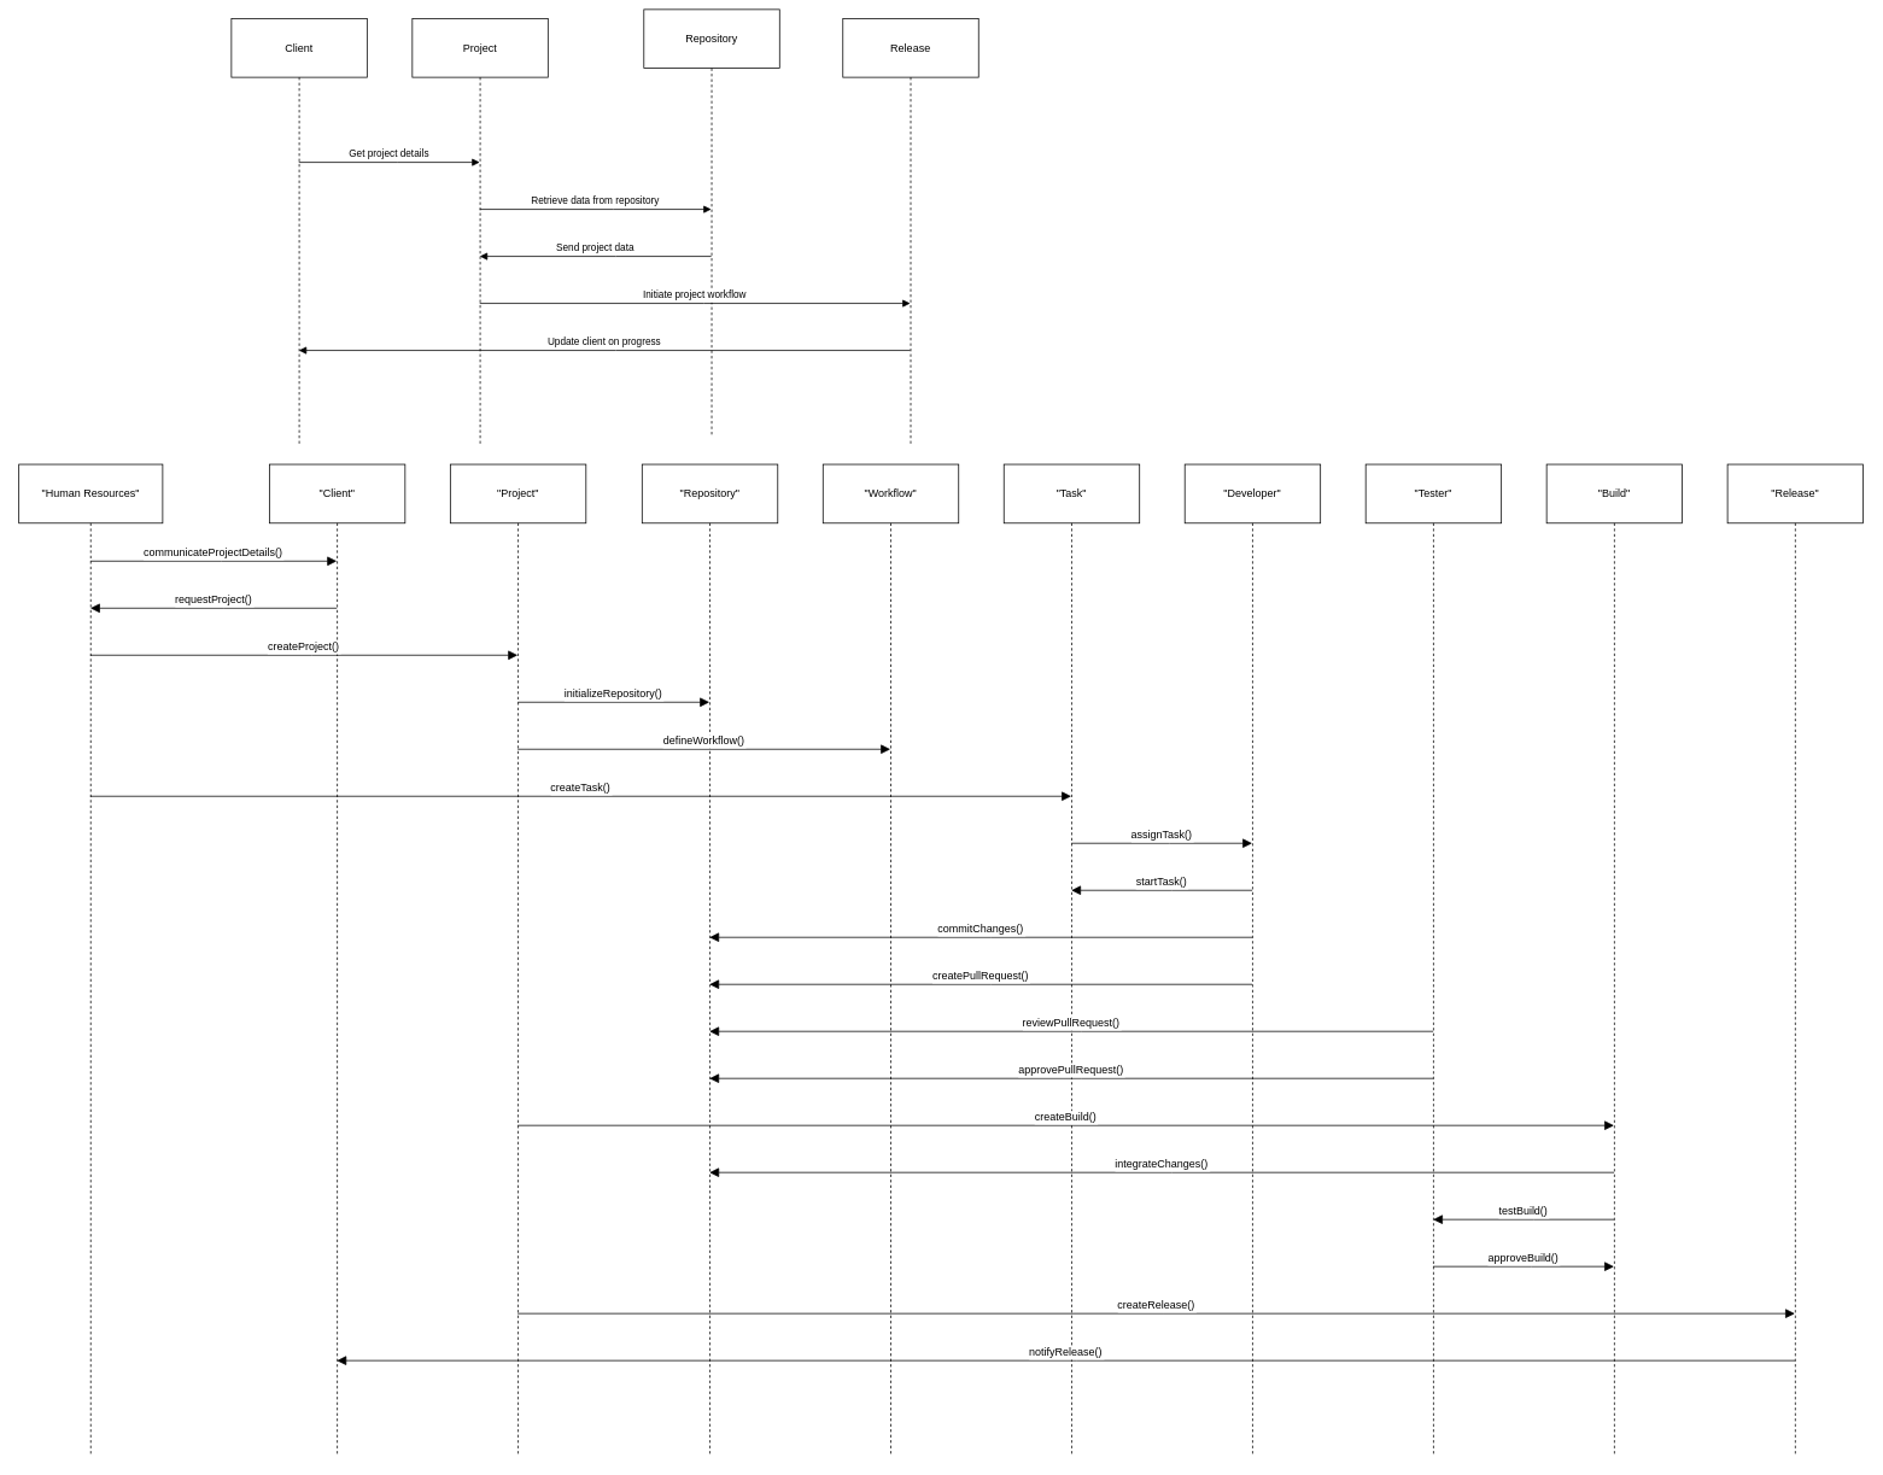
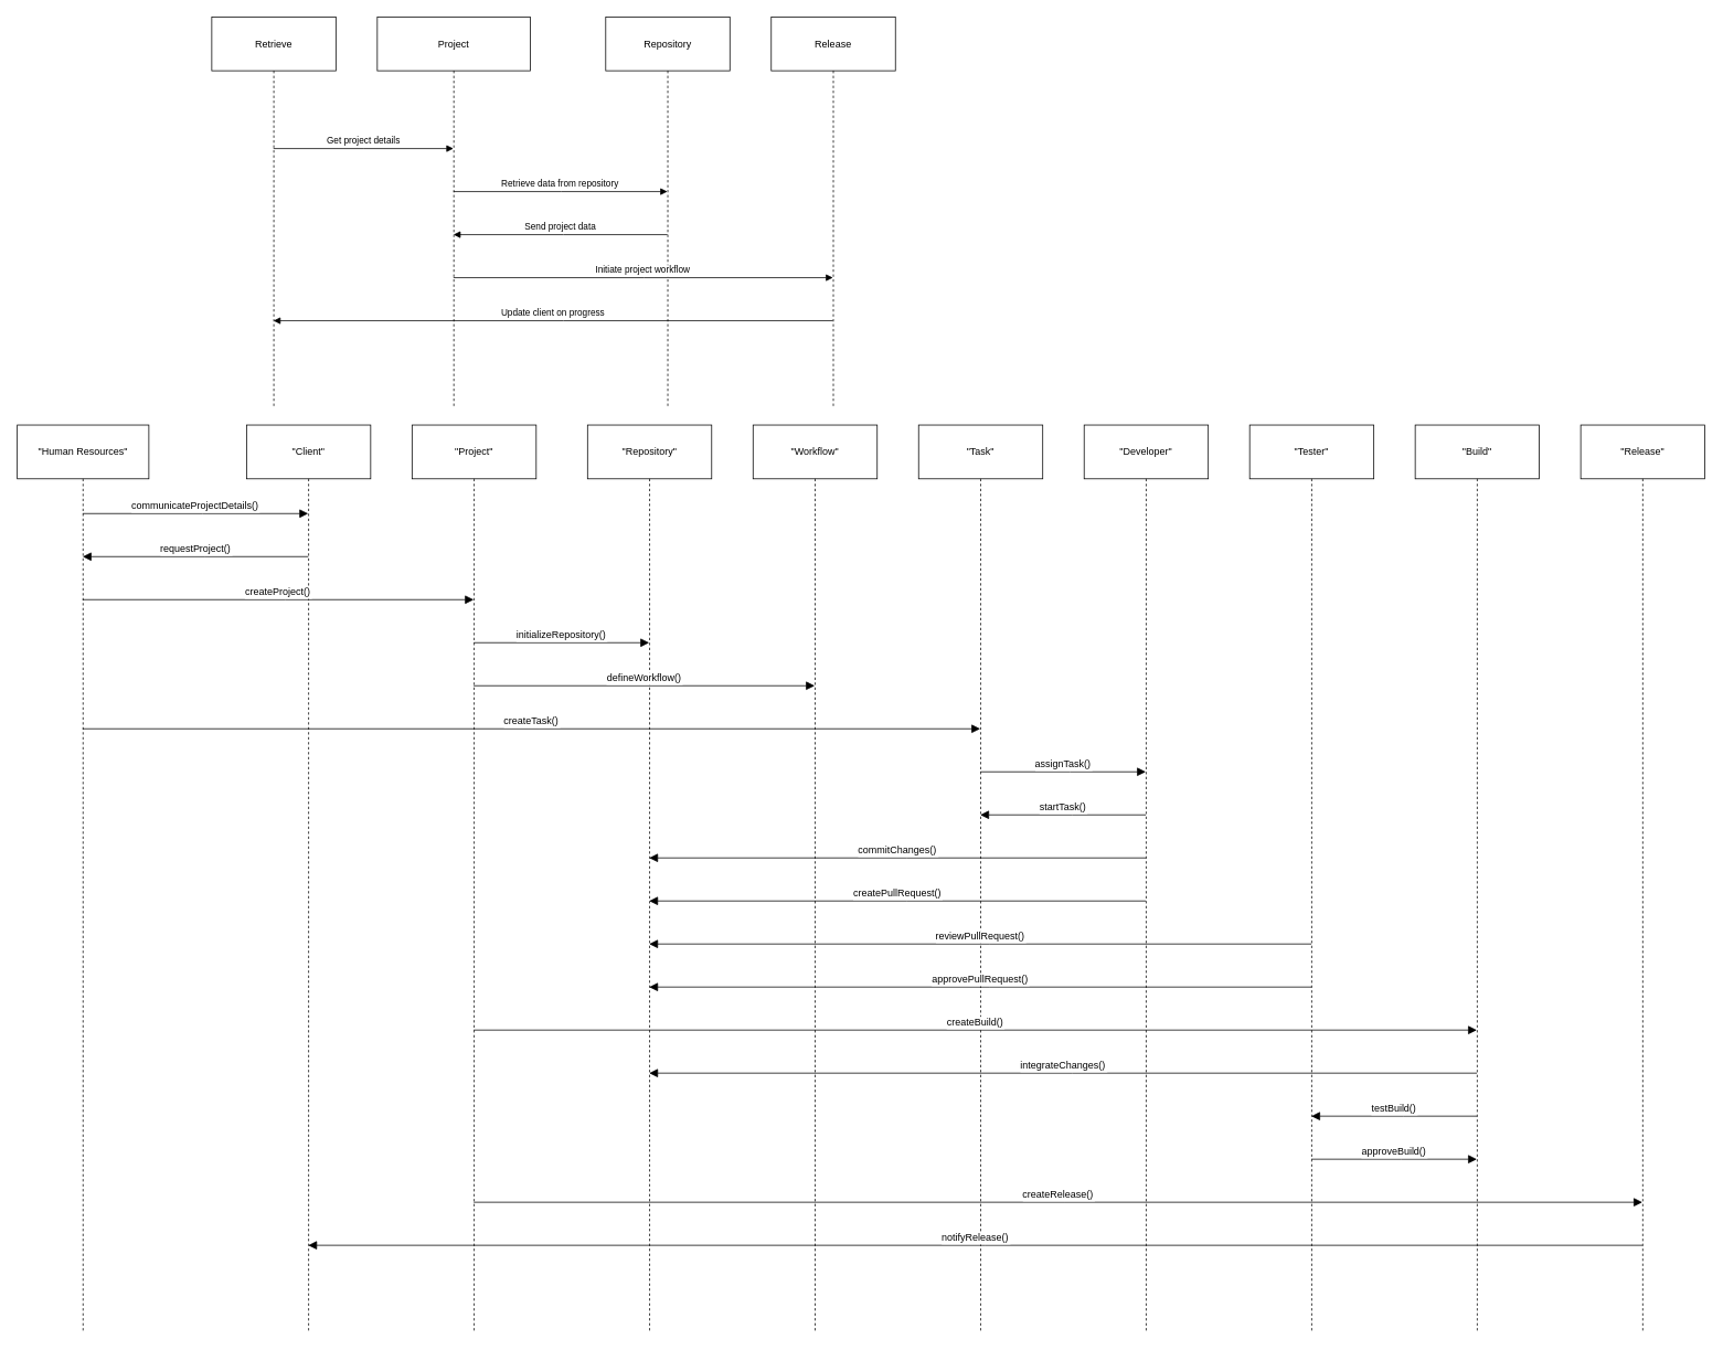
- <mxCell id="2" value="Client" style="shape=umlLifeline;perimeter=lifelinePerimeter;whiteSpace=wrap;container=1;dropTarget=0;collapsible=0;recursiveResize=0;outlineConnect=0;portConstraint=eastwest;newEdgeStyle={&quot;edgeStyle&quot;:&quot;elbowEdgeStyle&quot;,&quot;elbow&quot;:&quot;vertical&quot;,&quot;curved&quot;:0,&quot;rounded&quot;:0};size=65;" parent="1" vertex="1"><mxGeometry x="255" width="150" height="472" as="geometry" y="20" /></mxCell>
+ <mxCell id="2" value="Retrieve" style="shape=umlLifeline;perimeter=lifelinePerimeter;whiteSpace=wrap;container=1;dropTarget=0;collapsible=0;recursiveResize=0;outlineConnect=0;portConstraint=eastwest;newEdgeStyle={&quot;edgeStyle&quot;:&quot;elbowEdgeStyle&quot;,&quot;elbow&quot;:&quot;vertical&quot;,&quot;curved&quot;:0,&quot;rounded&quot;:0};size=65;" parent="1" vertex="1"><mxGeometry x="255" width="150" height="472" as="geometry" y="20" /></mxCell>
- <mxCell id="4" value="Repository" style="shape=umlLifeline;perimeter=lifelinePerimeter;whiteSpace=wrap;container=1;dropTarget=0;collapsible=0;recursiveResize=0;outlineConnect=0;portConstraint=eastwest;newEdgeStyle={&quot;edgeStyle&quot;:&quot;elbowEdgeStyle&quot;,&quot;elbow&quot;:&quot;vertical&quot;,&quot;curved&quot;:0,&quot;rounded&quot;:0};size=65;" parent="1" vertex="1"><mxGeometry x="711" y="10" width="150" height="472" as="geometry" /></mxCell>
+ <mxCell id="4" value="Repository" style="shape=umlLifeline;perimeter=lifelinePerimeter;whiteSpace=wrap;container=1;dropTarget=0;collapsible=0;recursiveResize=0;outlineConnect=0;portConstraint=eastwest;newEdgeStyle={&quot;edgeStyle&quot;:&quot;elbowEdgeStyle&quot;,&quot;elbow&quot;:&quot;vertical&quot;,&quot;curved&quot;:0,&quot;rounded&quot;:0};size=65;" parent="1" vertex="1"><mxGeometry x="731" width="150" height="472" as="geometry" y="20" /></mxCell>
- <mxCell id="3" value="Project" style="shape=umlLifeline;perimeter=lifelinePerimeter;whiteSpace=wrap;container=1;dropTarget=0;collapsible=0;recursiveResize=0;outlineConnect=0;portConstraint=eastwest;newEdgeStyle={&quot;edgeStyle&quot;:&quot;elbowEdgeStyle&quot;,&quot;elbow&quot;:&quot;vertical&quot;,&quot;curved&quot;:0,&quot;rounded&quot;:0};size=65;" parent="1" vertex="1"><mxGeometry x="455" width="150" height="472" as="geometry" y="20" /></mxCell>
+ <mxCell id="3" value="Project" style="shape=umlLifeline;perimeter=lifelinePerimeter;whiteSpace=wrap;container=1;dropTarget=0;collapsible=0;recursiveResize=0;outlineConnect=0;portConstraint=eastwest;newEdgeStyle={&quot;edgeStyle&quot;:&quot;elbowEdgeStyle&quot;,&quot;elbow&quot;:&quot;vertical&quot;,&quot;curved&quot;:0,&quot;rounded&quot;:0};size=65;" parent="1" vertex="1"><mxGeometry x="455" y="20" width="185" height="472" as="geometry" /></mxCell>
